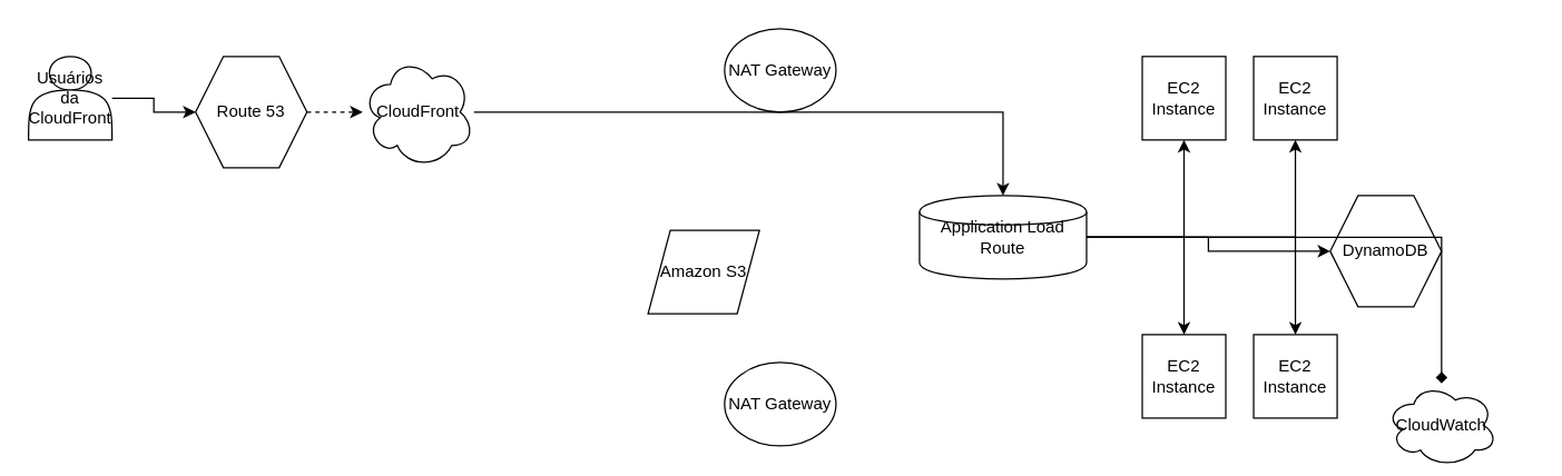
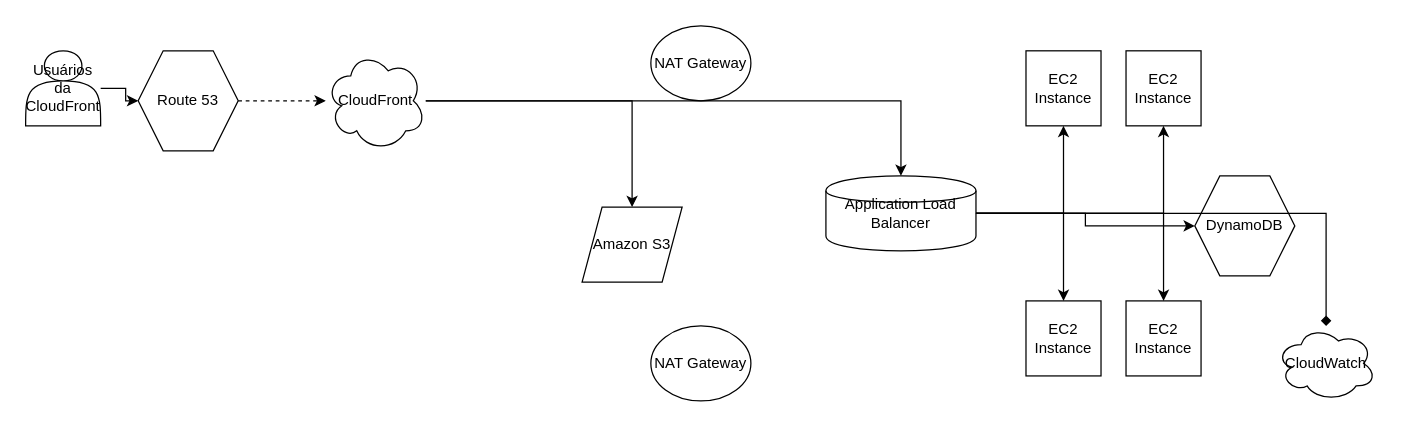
- <mxCell id="3" value="Route 53" style="shape=hexagon;whiteSpace=wrap;html=1;" vertex="1" parent="1"><mxGeometry x="140" y="40" width="80" height="80" as="geometry" /></mxCell>
+ <mxCell id="3" value="Route 53" style="shape=hexagon;whiteSpace=wrap;html=1;" vertex="1" parent="1"><mxGeometry x="110" y="40" width="80" height="80" as="geometry" /></mxCell>
+ <mxCell id="17" style="edgeStyle=orthogonalEdgeStyle;rounded=0;orthogonalLoop=1;jettySize=auto;html=1;" edge="1" parent="1" source="4" target="5"><mxGeometry relative="1" as="geometry" /></mxCell>
- <mxCell id="8" value="Application Load Route" style="shape=cylinder;whiteSpace=wrap;html=1;" vertex="1" parent="1"><mxGeometry x="660" y="140" width="120" height="60" as="geometry" /></mxCell>
+ <mxCell id="8" value="Application Load Balancer" style="shape=cylinder;whiteSpace=wrap;html=1;" vertex="1" parent="1"><mxGeometry x="660" y="140" width="120" height="60" as="geometry" /></mxCell>
- <mxCell id="14" value="CloudWatch" style="shape=cloud;whiteSpace=wrap;html=1;" vertex="1" parent="1"><mxGeometry x="995" y="275" width="80" height="60" as="geometry" /></mxCell>
+ <mxCell id="14" value="CloudWatch" style="shape=cloud;whiteSpace=wrap;html=1;" vertex="1" parent="1"><mxGeometry x="1020" y="260" width="80" height="60" as="geometry" /></mxCell>
